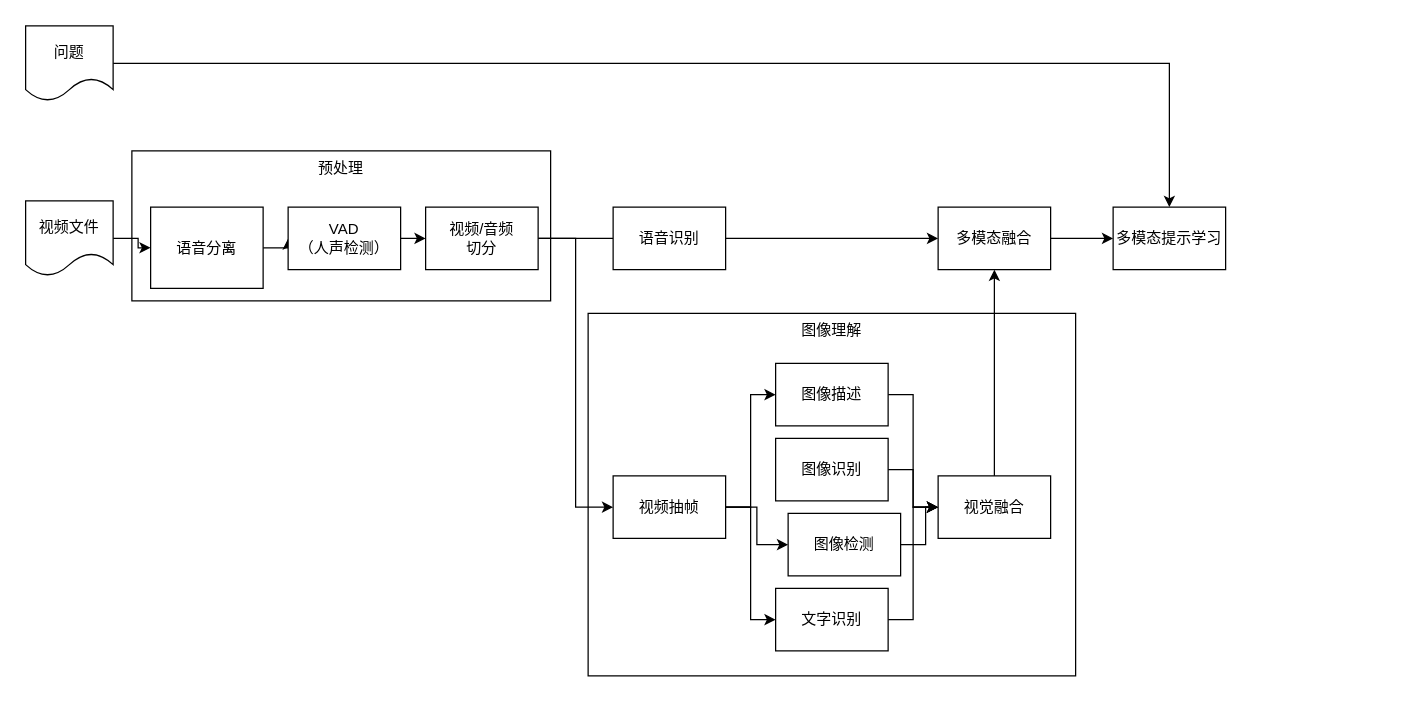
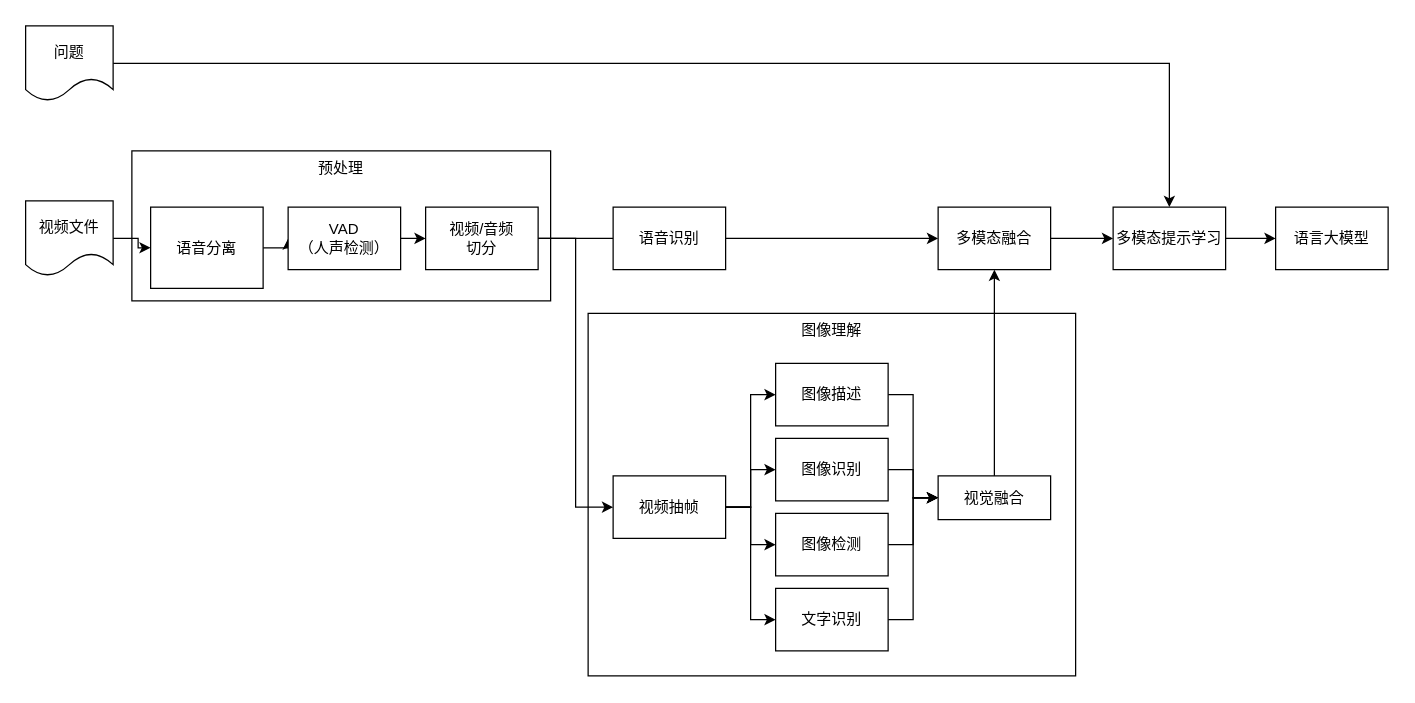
+ <mxCell id="32" style="edgeStyle=orthogonalEdgeStyle;rounded=0;orthogonalLoop=1;jettySize=auto;html=1;entryX=0;entryY=0.5;entryDx=0;entryDy=0;" edge="1" parent="1" source="33" target="34"><mxGeometry relative="1" as="geometry" /></mxCell>
+ <mxCell id="34" value="语言大模型" style="rounded=0;whiteSpace=wrap;html=1;" vertex="1" parent="1"><mxGeometry x="1020" y="165" width="90" height="50" as="geometry" /></mxCell>
+ <mxCell id="16" style="edgeStyle=orthogonalEdgeStyle;rounded=0;orthogonalLoop=1;jettySize=auto;html=1;entryX=0;entryY=0.5;entryDx=0;entryDy=0;" edge="1" parent="1" source="19" target="23"><mxGeometry relative="1" as="geometry" /></mxCell>
- <mxCell id="29" value="视觉融合" style="rounded=0;whiteSpace=wrap;html=1;" vertex="1" parent="1"><mxGeometry x="750" y="380" width="90" height="50" as="geometry" /></mxCell>
+ <mxCell id="29" value="视觉融合" style="rounded=0;whiteSpace=wrap;html=1;" vertex="1" parent="1"><mxGeometry x="750" y="380" width="90" height="35" as="geometry" /></mxCell>
- <mxCell id="25" value="图像检测" style="rounded=0;whiteSpace=wrap;html=1;" vertex="1" parent="1"><mxGeometry x="630" y="410" width="90" height="50" as="geometry" /></mxCell>
+ <mxCell id="25" value="图像检测" style="rounded=0;whiteSpace=wrap;html=1;" vertex="1" parent="1"><mxGeometry x="620" y="410" width="90" height="50" as="geometry" /></mxCell>
